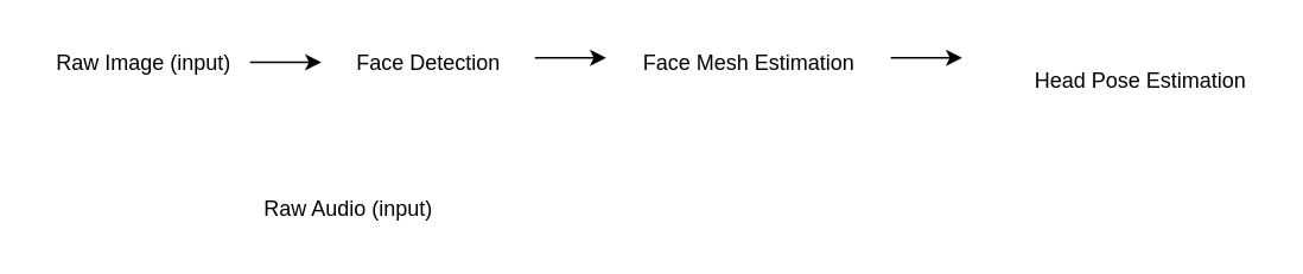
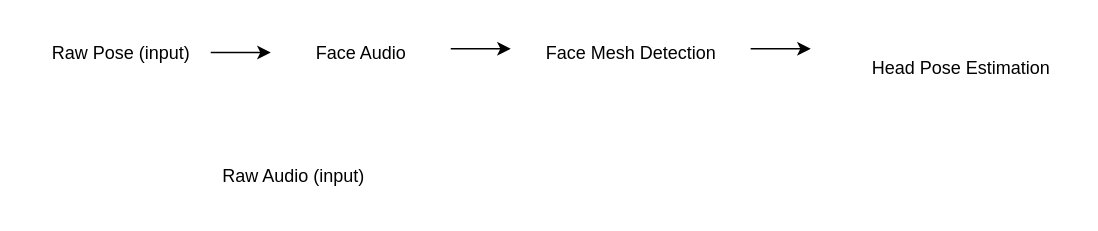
- <mxCell id="2" value="Raw Image (input)" style="text;html=1;align=center;verticalAlign=middle;resizable=0;points=[];autosize=1;strokeColor=none;fillColor=none;" vertex="1" parent="1"><mxGeometry x="20" y="20" width="120" height="30" as="geometry" /></mxCell>
+ <mxCell id="2" value="Raw Pose (input)" style="text;html=1;align=center;verticalAlign=middle;resizable=0;points=[];autosize=1;strokeColor=none;fillColor=none;" vertex="1" parent="1"><mxGeometry x="20" y="20" width="120" height="30" as="geometry" /></mxCell>
- <mxCell id="3" value="Face Detection" style="text;html=1;align=center;verticalAlign=middle;resizable=0;points=[];autosize=1;strokeColor=none;fillColor=none;" vertex="1" parent="1"><mxGeometry x="190" y="20" width="100" height="30" as="geometry" /></mxCell>
+ <mxCell id="3" value="Face Audio" style="text;html=1;align=center;verticalAlign=middle;resizable=0;points=[];autosize=1;strokeColor=none;fillColor=none;" vertex="1" parent="1"><mxGeometry x="190" y="20" width="100" height="30" as="geometry" /></mxCell>
- <mxCell id="4" value="Face Mesh Estimation" style="text;html=1;align=center;verticalAlign=middle;resizable=0;points=[];autosize=1;strokeColor=none;fillColor=none;" vertex="1" parent="1"><mxGeometry x="350" y="20" width="140" height="30" as="geometry" /></mxCell>
+ <mxCell id="4" value="Face Mesh Detection" style="text;html=1;align=center;verticalAlign=middle;resizable=0;points=[];autosize=1;strokeColor=none;fillColor=none;" vertex="1" parent="1"><mxGeometry x="350" y="20" width="140" height="30" as="geometry" /></mxCell>
